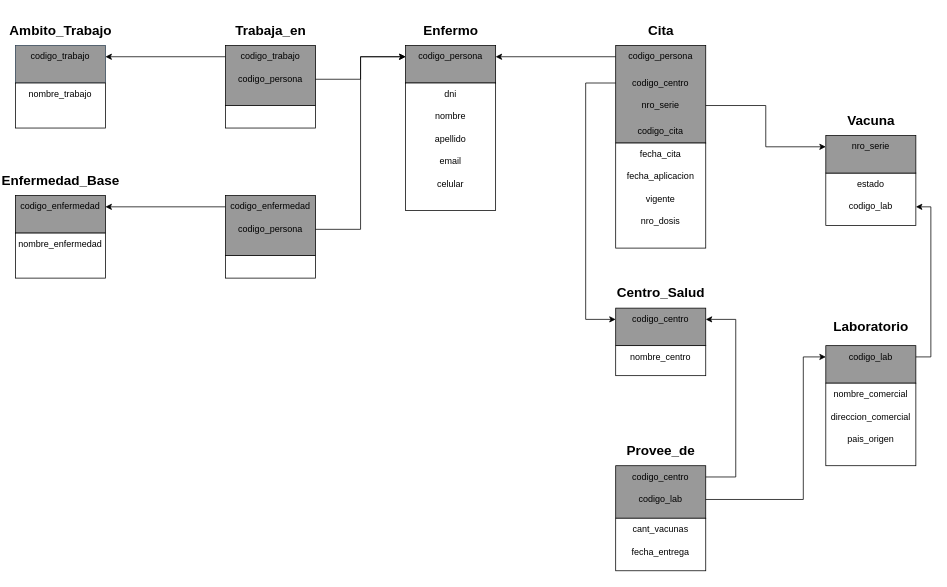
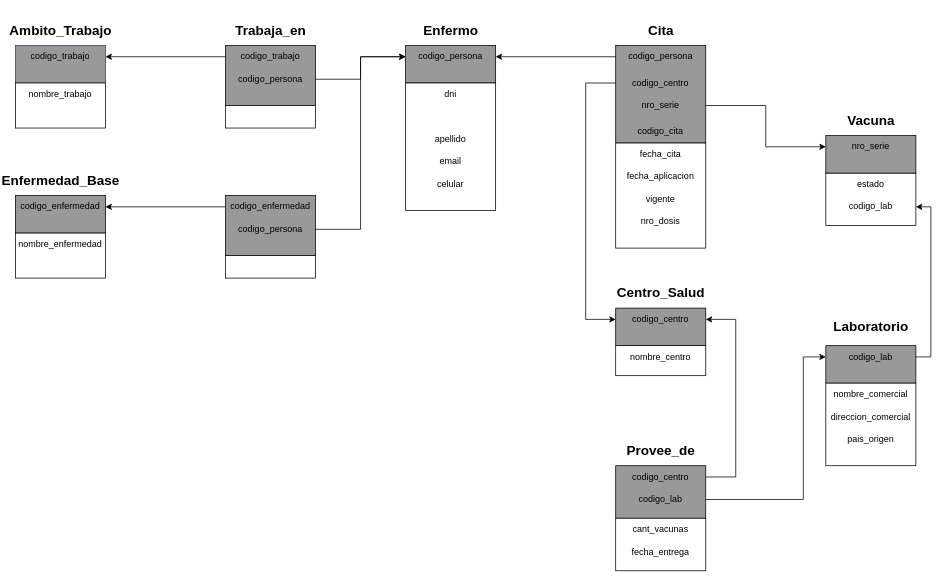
- <mxCell id="30" value="nombre" style="text;html=1;strokeColor=none;fillColor=none;align=center;verticalAlign=middle;whiteSpace=wrap;rounded=0;fontSize=12;" parent="1" vertex="1"><mxGeometry x="540" y="140" width="120" height="30" as="geometry" /></mxCell>
